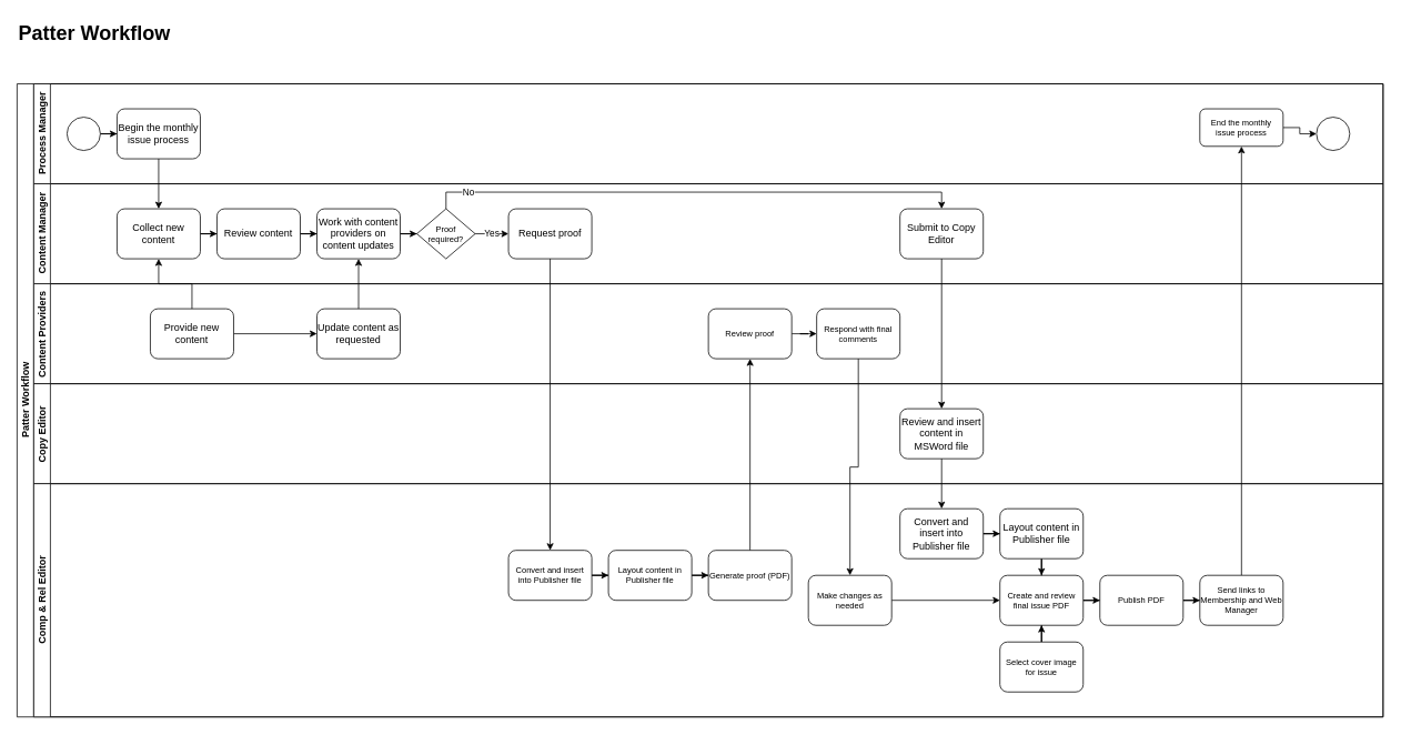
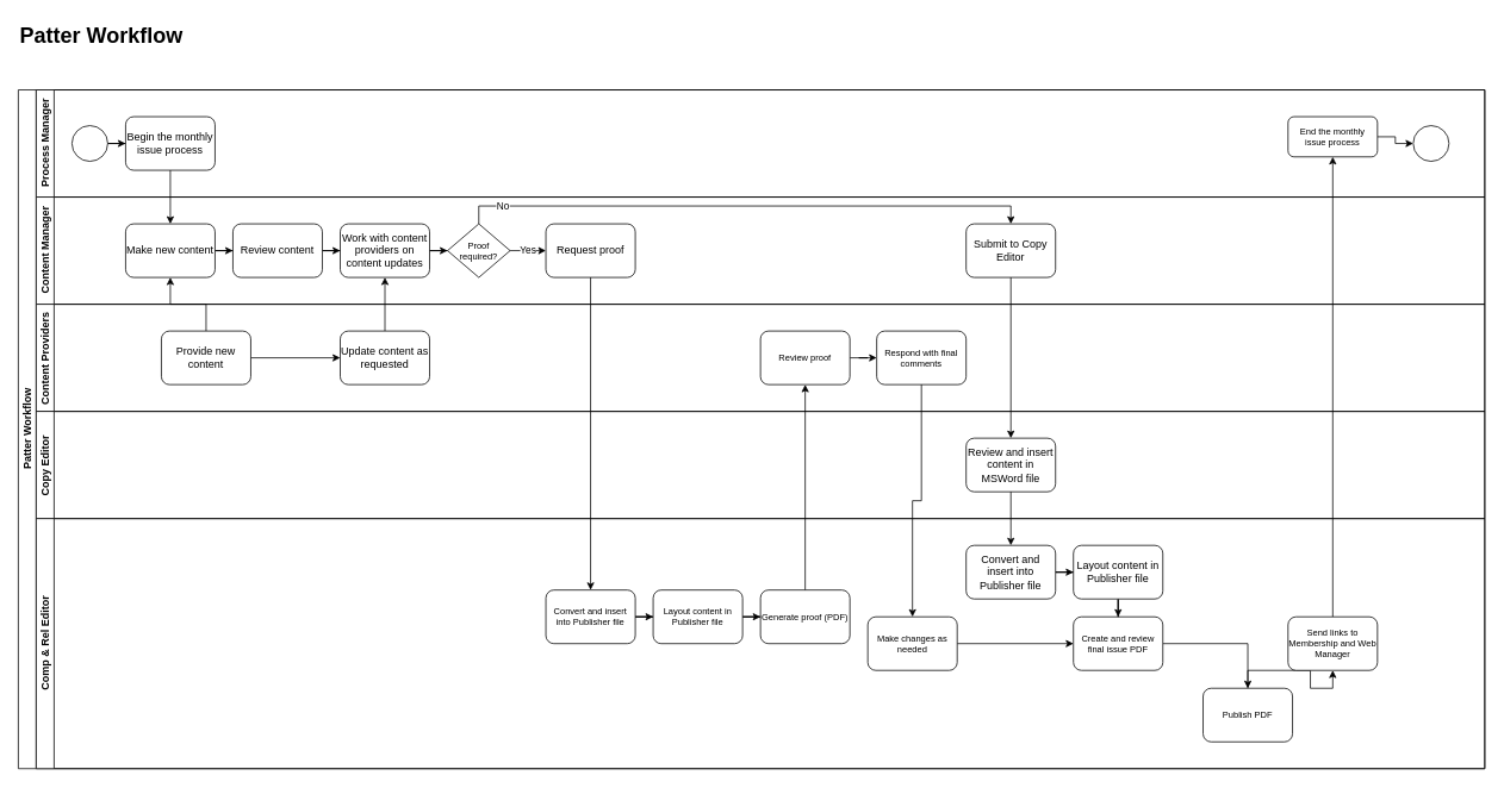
- <mxCell id="17" value="Collect new content" style="rounded=1;whiteSpace=wrap;html=1;fontFamily=Helvetica;fontSize=12;fontColor=#000000;align=center;strokeColor=#000000;fillColor=#ffffff;" vertex="1" parent="14"><mxGeometry x="100" y="30" width="100" height="60" as="geometry" /></mxCell>
+ <mxCell id="17" value="Make new content" style="rounded=1;whiteSpace=wrap;html=1;fontFamily=Helvetica;fontSize=12;fontColor=#000000;align=center;strokeColor=#000000;fillColor=#ffffff;" vertex="1" parent="14"><mxGeometry x="100" y="30" width="100" height="60" as="geometry" /></mxCell>
- <mxCell id="57" value="Publish PDF" style="rounded=1;whiteSpace=wrap;html=1;fontSize=10;" vertex="1" parent="45"><mxGeometry x="1280" y="110" width="100" height="60" as="geometry" /></mxCell>
+ <mxCell id="57" value="Publish PDF" style="rounded=1;whiteSpace=wrap;html=1;fontSize=10;" vertex="1" parent="45"><mxGeometry x="1305" y="190" width="100" height="60" as="geometry" /></mxCell>
- <mxCell id="63" style="edgeStyle=orthogonalEdgeStyle;rounded=0;orthogonalLoop=1;jettySize=auto;html=1;entryX=0.5;entryY=1;entryDx=0;entryDy=0;fontSize=10;" edge="1" parent="45" source="64" target="55"><mxGeometry relative="1" as="geometry" /></mxCell>
- <mxCell id="64" value="Select cover image for issue" style="rounded=1;whiteSpace=wrap;html=1;fontSize=10;" vertex="1" parent="45"><mxGeometry x="1160" y="190" width="100" height="60" as="geometry" /></mxCell>
